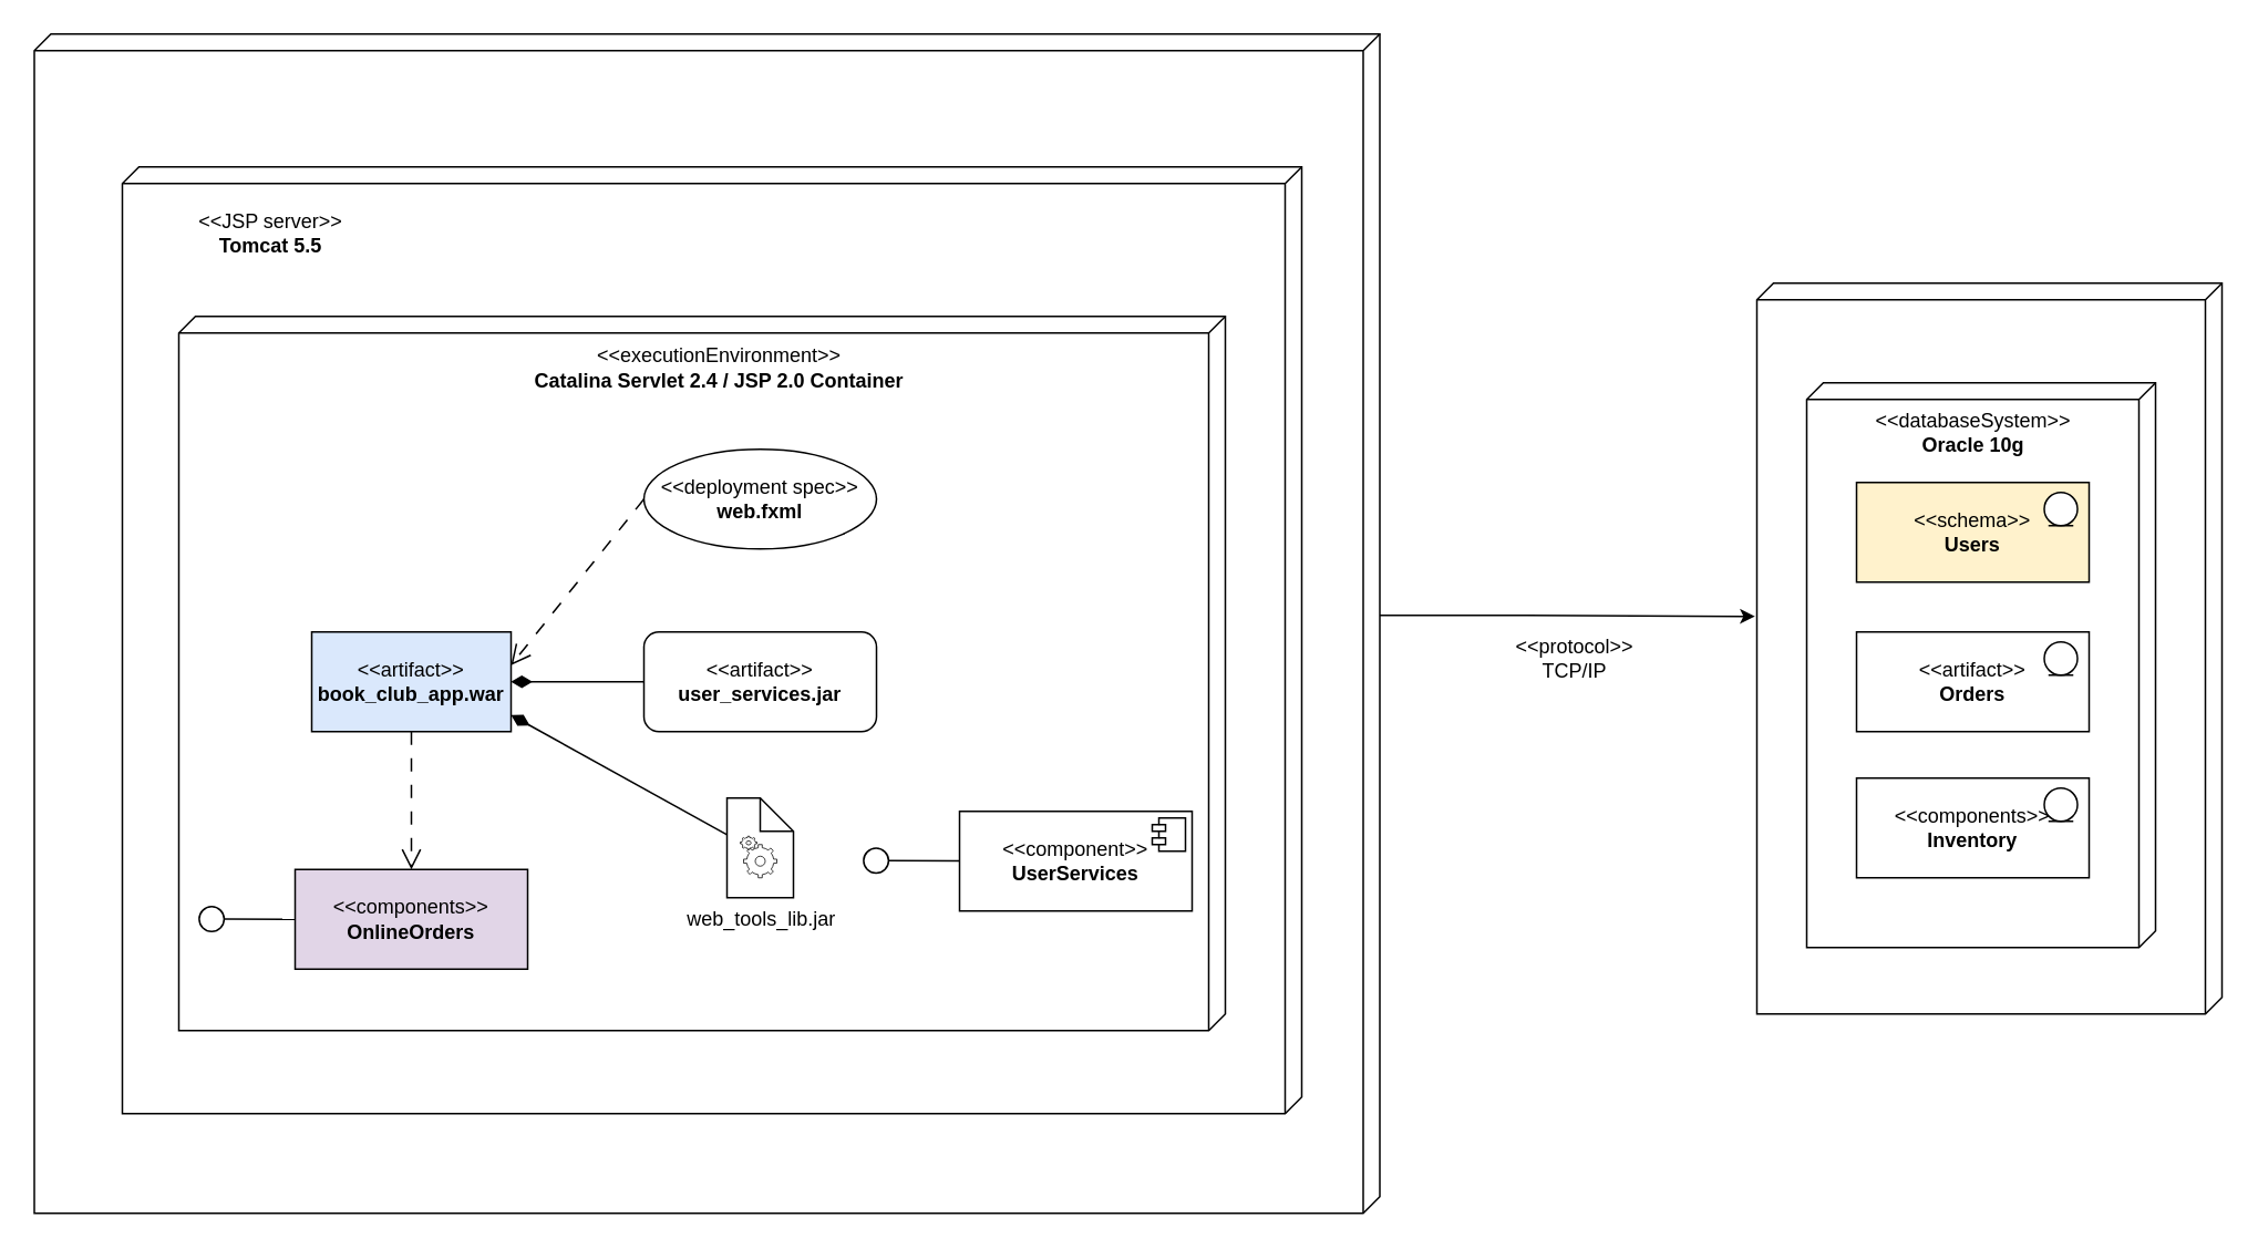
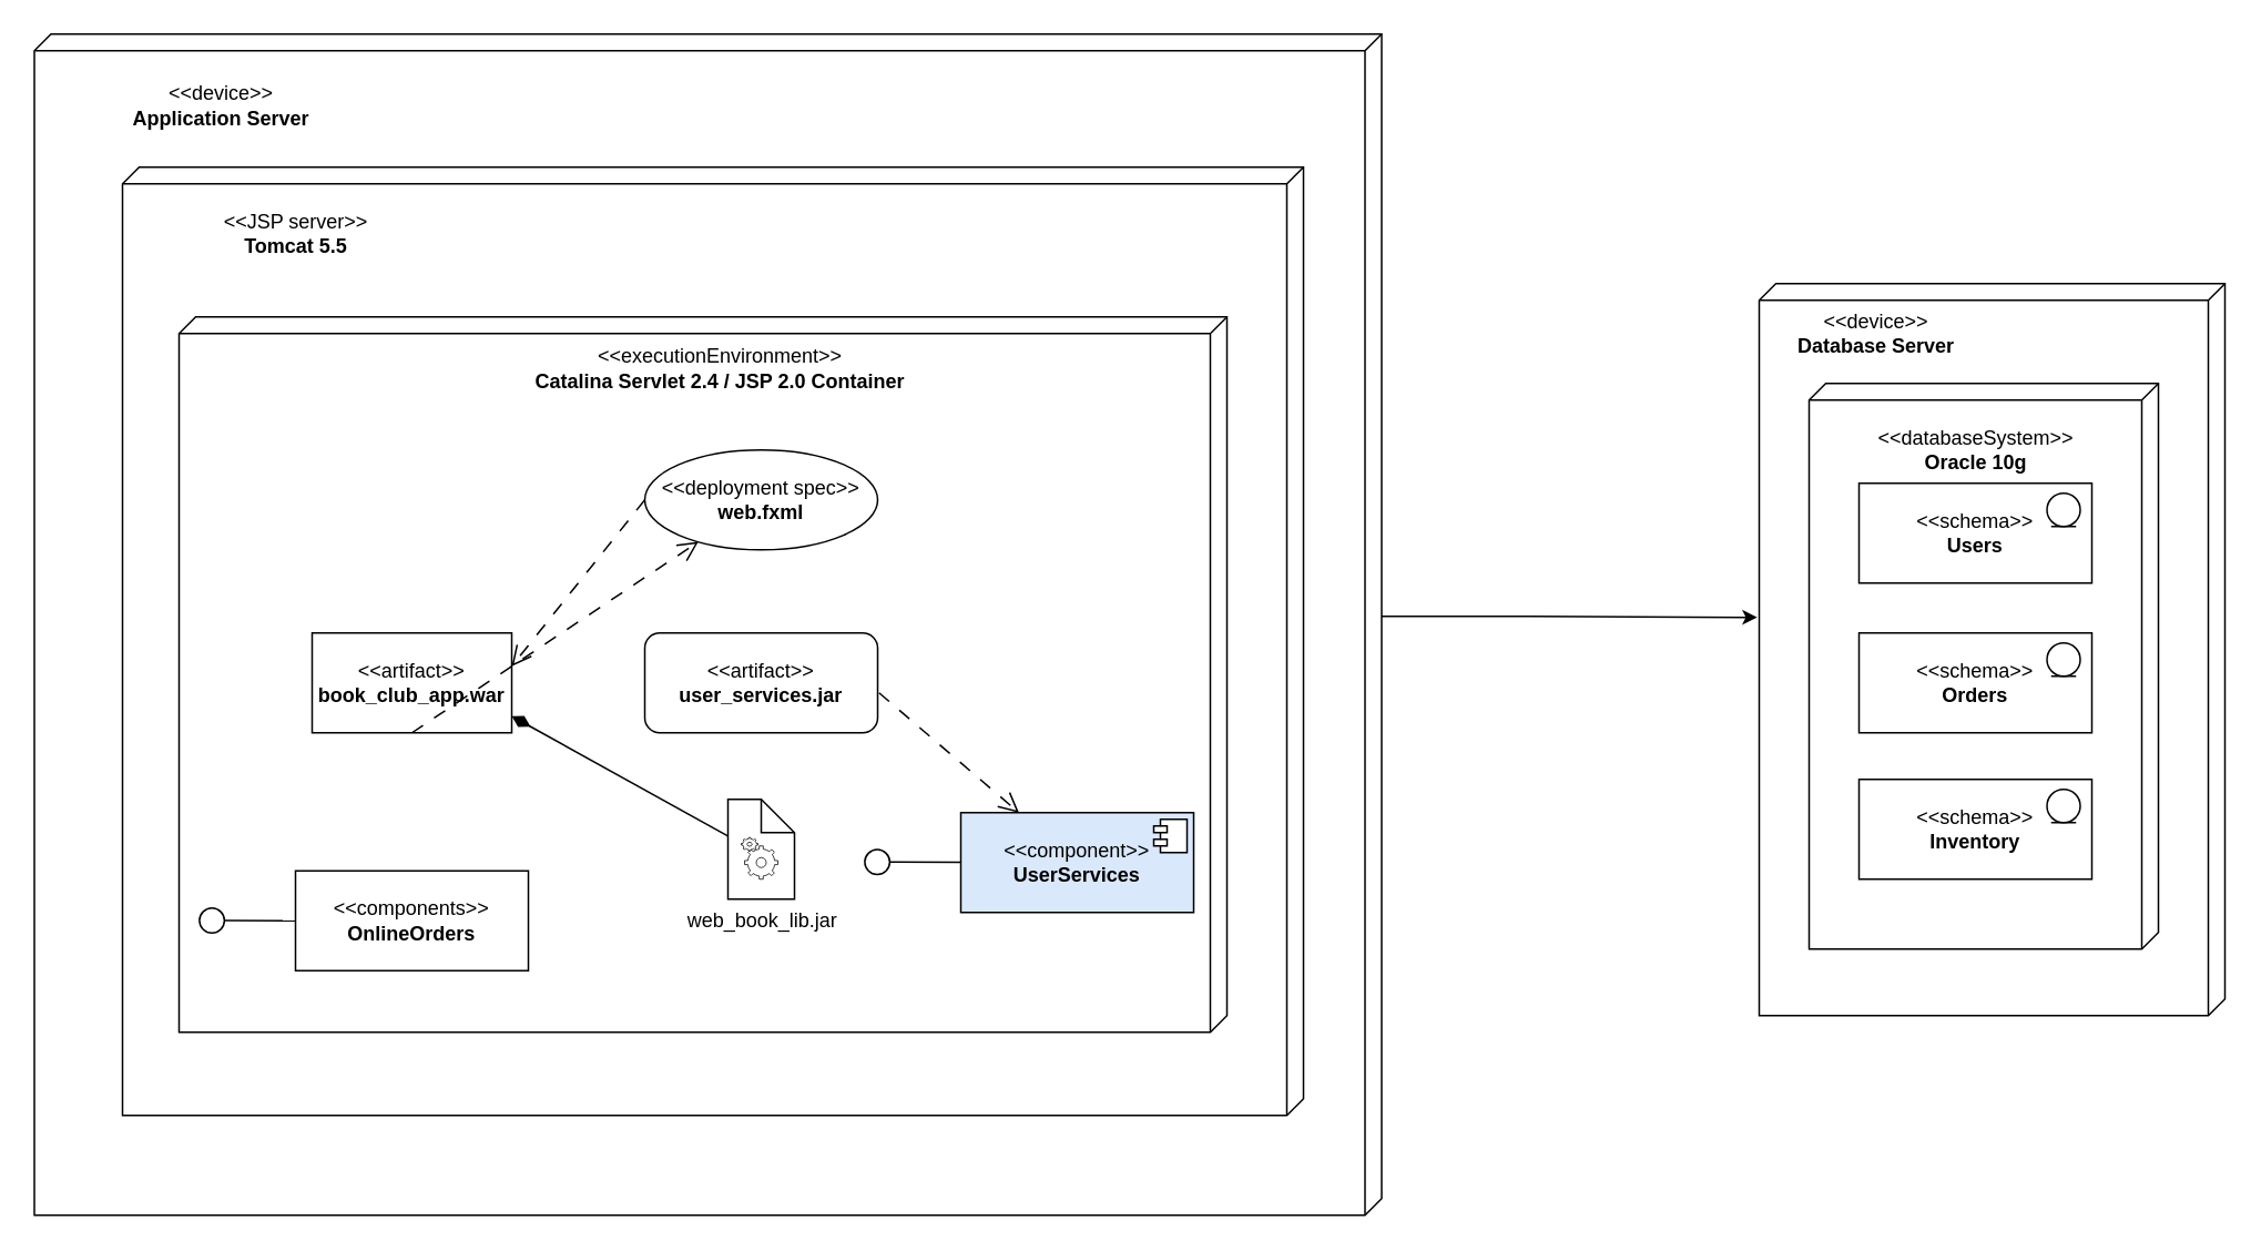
+ <mxCell id="28" value="&amp;lt;&amp;lt;device&amp;gt;&amp;gt;&lt;div&gt;&lt;b&gt;Application Server&lt;/b&gt;&lt;/div&gt;" style="text;html=1;align=center;verticalAlign=middle;resizable=0;points=[];autosize=1;strokeColor=none;fillColor=none;" vertex="1" parent="7"><mxGeometry x="67" y="43" width="130" height="40" as="geometry" /></mxCell>
- <mxCell id="27" value="&amp;lt;&amp;lt;JSP server&amp;gt;&amp;gt;&lt;div&gt;&lt;b&gt;Tomcat 5.5&lt;/b&gt;&lt;/div&gt;" style="text;html=1;align=center;verticalAlign=middle;resizable=0;points=[];autosize=1;strokeColor=none;fillColor=none;" vertex="1" parent="7"><mxGeometry x="107" y="120" width="110" height="40" as="geometry" /></mxCell>
+ <mxCell id="27" value="&amp;lt;&amp;lt;JSP server&amp;gt;&amp;gt;&lt;div&gt;&lt;b&gt;Tomcat 5.5&lt;/b&gt;&lt;/div&gt;" style="text;html=1;align=center;verticalAlign=middle;resizable=0;points=[];autosize=1;strokeColor=none;fillColor=none;" vertex="1" parent="7"><mxGeometry x="122" y="120" width="110" height="40" as="geometry" /></mxCell>
+ <mxCell id="37" value="&amp;lt;&amp;lt;device&amp;gt;&amp;gt;&lt;div&gt;&lt;b&gt;Database Server&lt;/b&gt;&lt;/div&gt;" style="text;html=1;align=center;verticalAlign=middle;resizable=0;points=[];autosize=1;strokeColor=none;fillColor=none;" vertex="1" parent="7"><mxGeometry x="1067" y="180" width="120" height="40" as="geometry" /></mxCell>
- <mxCell id="36" value="&amp;lt;&amp;lt;databaseSystem&amp;gt;&amp;gt;&lt;div&gt;&lt;b&gt;Oracle 10g&lt;/b&gt;&lt;/div&gt;" style="text;html=1;align=center;verticalAlign=middle;resizable=0;points=[];autosize=1;strokeColor=none;fillColor=none;" vertex="1" parent="7"><mxGeometry x="1117" y="240" width="140" height="40" as="geometry" /></mxCell>
+ <mxCell id="36" value="&amp;lt;&amp;lt;databaseSystem&amp;gt;&amp;gt;&lt;div&gt;&lt;b&gt;Oracle 10g&lt;/b&gt;&lt;/div&gt;" style="text;html=1;align=center;verticalAlign=middle;resizable=0;points=[];autosize=1;strokeColor=none;fillColor=none;" vertex="1" parent="7"><mxGeometry x="1117" y="250" width="140" height="40" as="geometry" /></mxCell>
- <mxCell id="29" value="&amp;lt;&amp;lt;schema&amp;gt;&amp;gt;&lt;div&gt;&lt;b&gt;Users&lt;/b&gt;&lt;/div&gt;" style="rounded=0;whiteSpace=wrap;html=1;fillColor=#fff2cc;" vertex="1" parent="7"><mxGeometry x="1117" y="290" width="140" height="60" as="geometry" /></mxCell>
+ <mxCell id="29" value="&amp;lt;&amp;lt;schema&amp;gt;&amp;gt;&lt;div&gt;&lt;b&gt;Users&lt;/b&gt;&lt;/div&gt;" style="rounded=0;whiteSpace=wrap;html=1;" vertex="1" parent="7"><mxGeometry x="1117" y="290" width="140" height="60" as="geometry" /></mxCell>
- <mxCell id="35" value="&amp;lt;&amp;lt;protocol&amp;gt;&amp;gt;&lt;div&gt;TCP/IP&lt;/div&gt;" style="text;html=1;align=center;verticalAlign=middle;resizable=0;points=[];autosize=1;strokeColor=none;fillColor=none;" vertex="1" parent="7"><mxGeometry x="902" y="376" width="90" height="40" as="geometry" /></mxCell>
- <mxCell id="10" value="&amp;lt;&amp;lt;artifact&amp;gt;&amp;gt;&lt;div&gt;&lt;b&gt;book_club_app.war&lt;/b&gt;&lt;/div&gt;" style="rounded=0;whiteSpace=wrap;html=1;fillColor=#dae8fc;" vertex="1" parent="7"><mxGeometry x="187" y="380" width="120" height="60" as="geometry" /></mxCell>
+ <mxCell id="10" value="&amp;lt;&amp;lt;artifact&amp;gt;&amp;gt;&lt;div&gt;&lt;b&gt;book_club_app.war&lt;/b&gt;&lt;/div&gt;" style="rounded=0;whiteSpace=wrap;html=1;" vertex="1" parent="7"><mxGeometry x="187" y="380" width="120" height="60" as="geometry" /></mxCell>
- <mxCell id="21" value="" style="endArrow=diamondThin;html=1;rounded=0;endFill=1;entryX=1;entryY=0.5;entryDx=0;entryDy=0;endSize=10;" edge="1" parent="7" source="12" target="10"><mxGeometry width="50" height="50" relative="1" as="geometry"><mxPoint x="397" y="310" as="sourcePoint" /><mxPoint x="317" y="410" as="targetPoint" /></mxGeometry></mxCell>
- <mxCell id="30" value="&amp;lt;&amp;lt;artifact&amp;gt;&amp;gt;&lt;div&gt;&lt;b&gt;Orders&lt;/b&gt;&lt;/div&gt;" style="rounded=0;whiteSpace=wrap;html=1;" vertex="1" parent="7"><mxGeometry x="1117" y="380" width="140" height="60" as="geometry" /></mxCell>
+ <mxCell id="30" value="&amp;lt;&amp;lt;schema&amp;gt;&amp;gt;&lt;div&gt;&lt;b&gt;Orders&lt;/b&gt;&lt;/div&gt;" style="rounded=0;whiteSpace=wrap;html=1;" vertex="1" parent="7"><mxGeometry x="1117" y="380" width="140" height="60" as="geometry" /></mxCell>
+ <mxCell id="26" value="" style="endArrow=open;html=1;rounded=0;exitX=1.006;exitY=0.6;exitDx=0;exitDy=0;endFill=0;dashed=1;dashPattern=8 8;endSize=10;exitPerimeter=0;" edge="1" parent="7" source="12" target="23"><mxGeometry width="50" height="50" relative="1" as="geometry"><mxPoint x="397" y="310" as="sourcePoint" /><mxPoint x="317" y="410" as="targetPoint" /></mxGeometry></mxCell>
- <mxCell id="31" value="&amp;lt;&amp;lt;components&amp;gt;&amp;gt;&lt;div&gt;&lt;b&gt;Inventory&lt;/b&gt;&lt;/div&gt;" style="rounded=0;whiteSpace=wrap;html=1;" vertex="1" parent="7"><mxGeometry x="1117" y="468" width="140" height="60" as="geometry" /></mxCell>
+ <mxCell id="31" value="&amp;lt;&amp;lt;schema&amp;gt;&amp;gt;&lt;div&gt;&lt;b&gt;Inventory&lt;/b&gt;&lt;/div&gt;" style="rounded=0;whiteSpace=wrap;html=1;" vertex="1" parent="7"><mxGeometry x="1117" y="468" width="140" height="60" as="geometry" /></mxCell>
- <mxCell id="19" value="" style="endArrow=open;html=1;rounded=0;exitX=0.5;exitY=1;exitDx=0;exitDy=0;endFill=0;dashed=1;dashPattern=8 8;startSize=10;endSize=10;" edge="1" parent="7" source="10" target="17"><mxGeometry width="50" height="50" relative="1" as="geometry"><mxPoint x="267" y="470" as="sourcePoint" /><mxPoint x="317" y="420" as="targetPoint" /></mxGeometry></mxCell>
+ <mxCell id="19" value="" style="endArrow=open;html=1;rounded=0;exitX=0.5;exitY=1;exitDx=0;exitDy=0;endFill=0;dashed=1;dashPattern=8 8;startSize=10;endSize=10;" edge="1" parent="7" source="10" target="11"><mxGeometry width="50" height="50" relative="1" as="geometry"><mxPoint x="267" y="470" as="sourcePoint" /><mxPoint x="317" y="420" as="targetPoint" /></mxGeometry></mxCell>
- <mxCell id="23" value="&amp;lt;&amp;lt;component&amp;gt;&amp;gt;&lt;div&gt;&lt;b&gt;UserServices&lt;/b&gt;&lt;/div&gt;" style="rounded=0;whiteSpace=wrap;html=1;" vertex="1" parent="7"><mxGeometry x="577" y="488" width="140" height="60" as="geometry" /></mxCell>
+ <mxCell id="23" value="&amp;lt;&amp;lt;component&amp;gt;&amp;gt;&lt;div&gt;&lt;b&gt;UserServices&lt;/b&gt;&lt;/div&gt;" style="rounded=0;whiteSpace=wrap;html=1;fillColor=#dae8fc;" vertex="1" parent="7"><mxGeometry x="577" y="488" width="140" height="60" as="geometry" /></mxCell>
- <mxCell id="17" value="&amp;lt;&amp;lt;components&amp;gt;&amp;gt;&lt;div&gt;&lt;b&gt;OnlineOrders&lt;/b&gt;&lt;/div&gt;" style="rounded=0;whiteSpace=wrap;html=1;fillColor=#e1d5e7;" vertex="1" parent="7"><mxGeometry x="177" y="523" width="140" height="60" as="geometry" /></mxCell>
+ <mxCell id="17" value="&amp;lt;&amp;lt;components&amp;gt;&amp;gt;&lt;div&gt;&lt;b&gt;OnlineOrders&lt;/b&gt;&lt;/div&gt;" style="rounded=0;whiteSpace=wrap;html=1;" vertex="1" parent="7"><mxGeometry x="177" y="523" width="140" height="60" as="geometry" /></mxCell>
- <mxCell id="16" value="web_tools_lib.jar" style="text;html=1;align=center;verticalAlign=middle;whiteSpace=wrap;rounded=0;" vertex="1" parent="7"><mxGeometry x="428" y="538" width="60" height="30" as="geometry" /></mxCell>
+ <mxCell id="16" value="web_book_lib.jar" style="text;html=1;align=center;verticalAlign=middle;whiteSpace=wrap;rounded=0;" vertex="1" parent="7"><mxGeometry x="428" y="538" width="60" height="30" as="geometry" /></mxCell>
